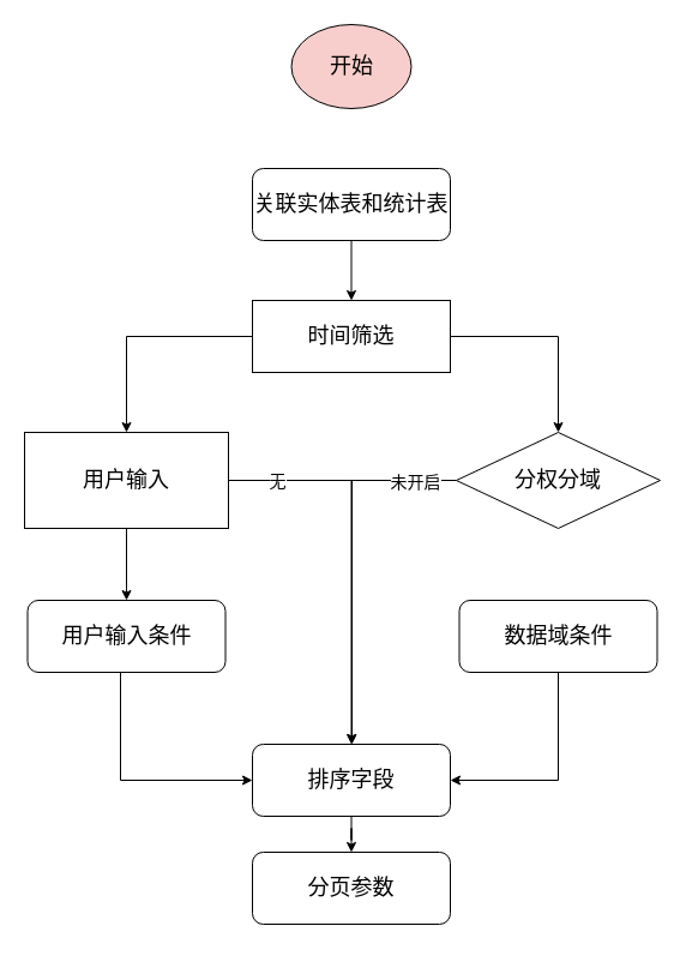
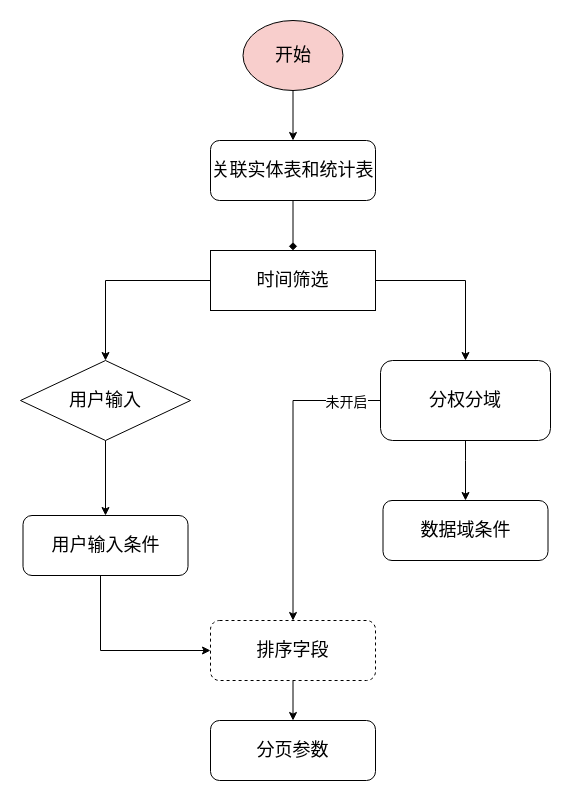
+ <mxCell id="2" value="" style="edgeStyle=orthogonalEdgeStyle;rounded=0;orthogonalLoop=1;jettySize=auto;html=1;" edge="1" parent="1" source="3" target="5"><mxGeometry relative="1" as="geometry" /></mxCell>
- <mxCell id="4" value="" style="edgeStyle=orthogonalEdgeStyle;rounded=0;orthogonalLoop=1;jettySize=auto;html=1;" edge="1" parent="1" source="5" target="8"><mxGeometry relative="1" as="geometry" /></mxCell>
+ <mxCell id="4" value="" style="edgeStyle=orthogonalEdgeStyle;rounded=0;orthogonalLoop=1;jettySize=auto;html=1;endArrow=diamond;" edge="1" parent="1" source="5" target="8"><mxGeometry relative="1" as="geometry" /></mxCell>
- <mxCell id="12" value="用户输入" style="whiteSpace=wrap;html=1;fontSize=18;rounded=0;" vertex="1" parent="1"><mxGeometry x="20" y="360" width="170" height="80" as="geometry" /></mxCell>
+ <mxCell id="12" value="用户输入" style="rhombus;whiteSpace=wrap;html=1;fontSize=18;" vertex="1" parent="1"><mxGeometry x="20" y="360" width="170" height="80" as="geometry" /></mxCell>
- <mxCell id="10" style="edgeStyle=orthogonalEdgeStyle;rounded=0;orthogonalLoop=1;jettySize=auto;html=1;" edge="1" parent="1" source="12" target="22"><mxGeometry relative="1" as="geometry"><Array as="points"><mxPoint x="293" y="400" /></Array></mxGeometry></mxCell>
- <mxCell id="11" value="&lt;font style=&quot;font-size: 14px;&quot;&gt;无&lt;/font&gt;" style="edgeLabel;html=1;align=center;verticalAlign=middle;resizable=0;points=[];" vertex="1" connectable="0" parent="10"><mxGeometry x="-0.756" y="4" relative="1" as="geometry"><mxPoint x="1" y="4" as="offset" /></mxGeometry></mxCell>
- <mxCell id="20" value="分权分域" style="rhombus;whiteSpace=wrap;html=1;fontSize=18;" vertex="1" parent="1"><mxGeometry x="380" y="360" width="170" height="80" as="geometry" /></mxCell>
+ <mxCell id="20" value="分权分域" style="whiteSpace=wrap;html=1;fontSize=18;rounded=1;" vertex="1" parent="1"><mxGeometry x="380" y="360" width="170" height="80" as="geometry" /></mxCell>
+ <mxCell id="17" value="" style="edgeStyle=orthogonalEdgeStyle;rounded=0;orthogonalLoop=1;jettySize=auto;html=1;" edge="1" parent="1" source="20" target="16"><mxGeometry relative="1" as="geometry"><Array as="points"><mxPoint x="465" y="460" /><mxPoint x="465" y="460" /></Array></mxGeometry></mxCell>
- <mxCell id="14" value="用户输入条件" style="rounded=1;whiteSpace=wrap;html=1;fontSize=18;" vertex="1" parent="1"><mxGeometry x="22.5" y="500" width="165" height="60" as="geometry" /></mxCell>
+ <mxCell id="14" value="用户输入条件" style="rounded=1;whiteSpace=wrap;html=1;fontSize=18;" vertex="1" parent="1"><mxGeometry x="22.5" y="515" width="165" height="60" as="geometry" /></mxCell>
- <mxCell id="15" style="edgeStyle=orthogonalEdgeStyle;rounded=0;orthogonalLoop=1;jettySize=auto;html=1;entryX=1;entryY=0.5;entryDx=0;entryDy=0;" edge="1" parent="1" source="16" target="22"><mxGeometry relative="1" as="geometry"><Array as="points"><mxPoint x="465" y="650" /></Array></mxGeometry></mxCell>
- <mxCell id="22" value="排序字段" style="rounded=1;whiteSpace=wrap;html=1;fontSize=18;" vertex="1" parent="1"><mxGeometry x="210" y="620" width="165" height="60" as="geometry" /></mxCell>
+ <mxCell id="22" value="排序字段" style="rounded=1;whiteSpace=wrap;html=1;fontSize=18;dashed=1;" vertex="1" parent="1"><mxGeometry x="210" y="620" width="165" height="60" as="geometry" /></mxCell>
- <mxCell id="23" value="分页参数" style="rounded=1;whiteSpace=wrap;html=1;fontSize=18;" vertex="1" parent="1"><mxGeometry x="210" y="710" width="165" height="60" as="geometry" /></mxCell>
+ <mxCell id="23" value="分页参数" style="rounded=1;whiteSpace=wrap;html=1;fontSize=18;" vertex="1" parent="1"><mxGeometry x="210" y="720" width="165" height="60" as="geometry" /></mxCell>
